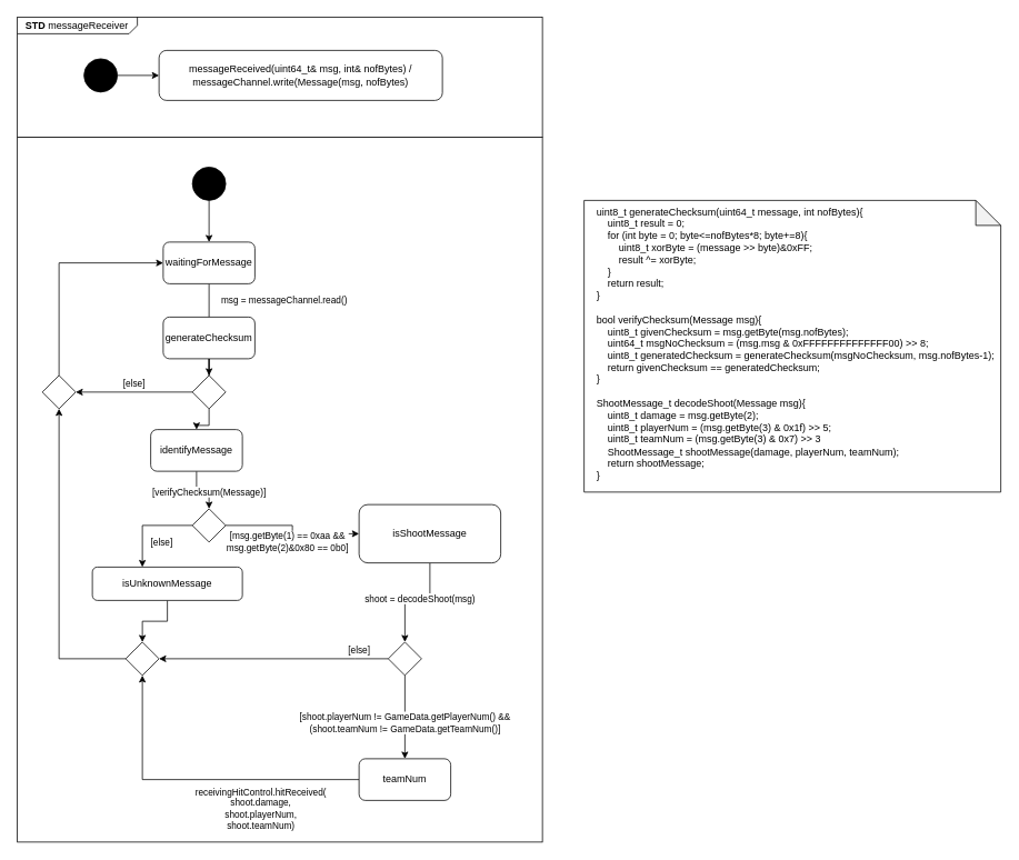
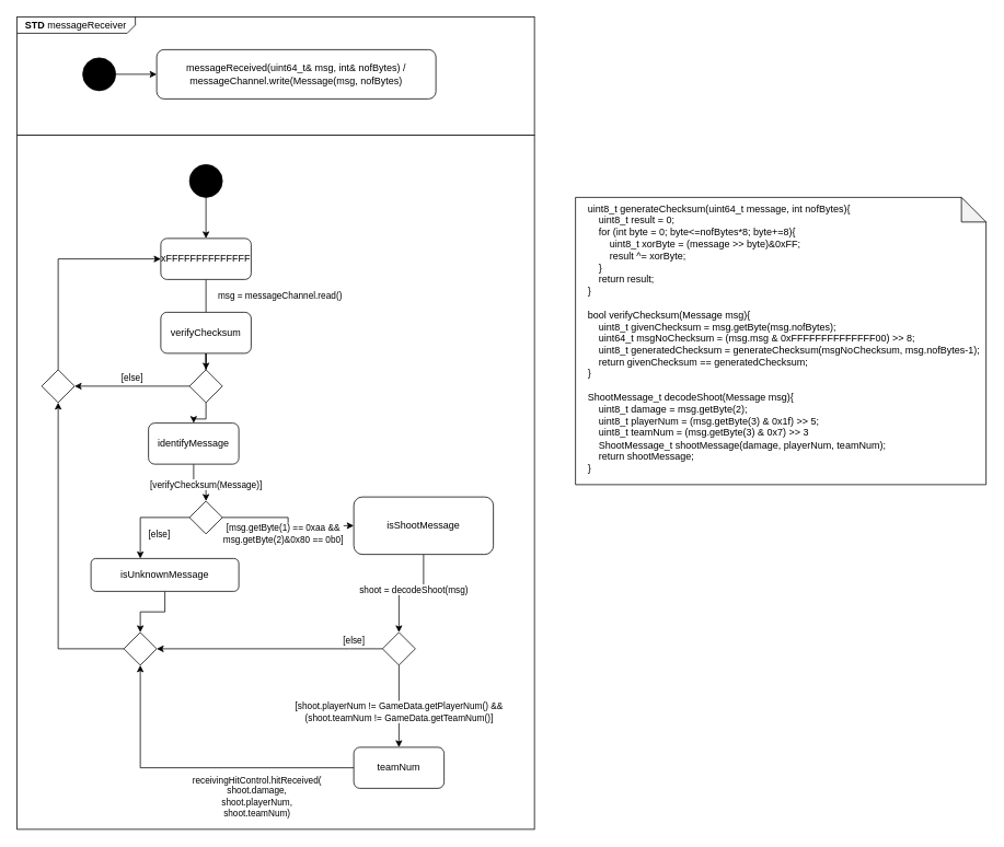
- <mxCell id="8" value="waitingForMessage" style="shape=rect;rounded=1;html=1;whiteSpace=wrap;align=center;" parent="1" vertex="1"><mxGeometry x="195" y="290" width="110" height="50" as="geometry" /></mxCell>
+ <mxCell id="8" value="xFFFFFFFFFFFFFF" style="shape=rect;rounded=1;html=1;whiteSpace=wrap;align=center;" parent="1" vertex="1"><mxGeometry x="195" y="290" width="110" height="50" as="geometry" /></mxCell>
- <mxCell id="29" value="generateChecksum" style="shape=rect;rounded=1;html=1;whiteSpace=wrap;align=center;" parent="1" vertex="1"><mxGeometry x="195" y="380" width="110" height="50" as="geometry" /></mxCell>
+ <mxCell id="29" value="verifyChecksum" style="shape=rect;rounded=1;html=1;whiteSpace=wrap;align=center;" parent="1" vertex="1"><mxGeometry x="195" y="380" width="110" height="50" as="geometry" /></mxCell>
